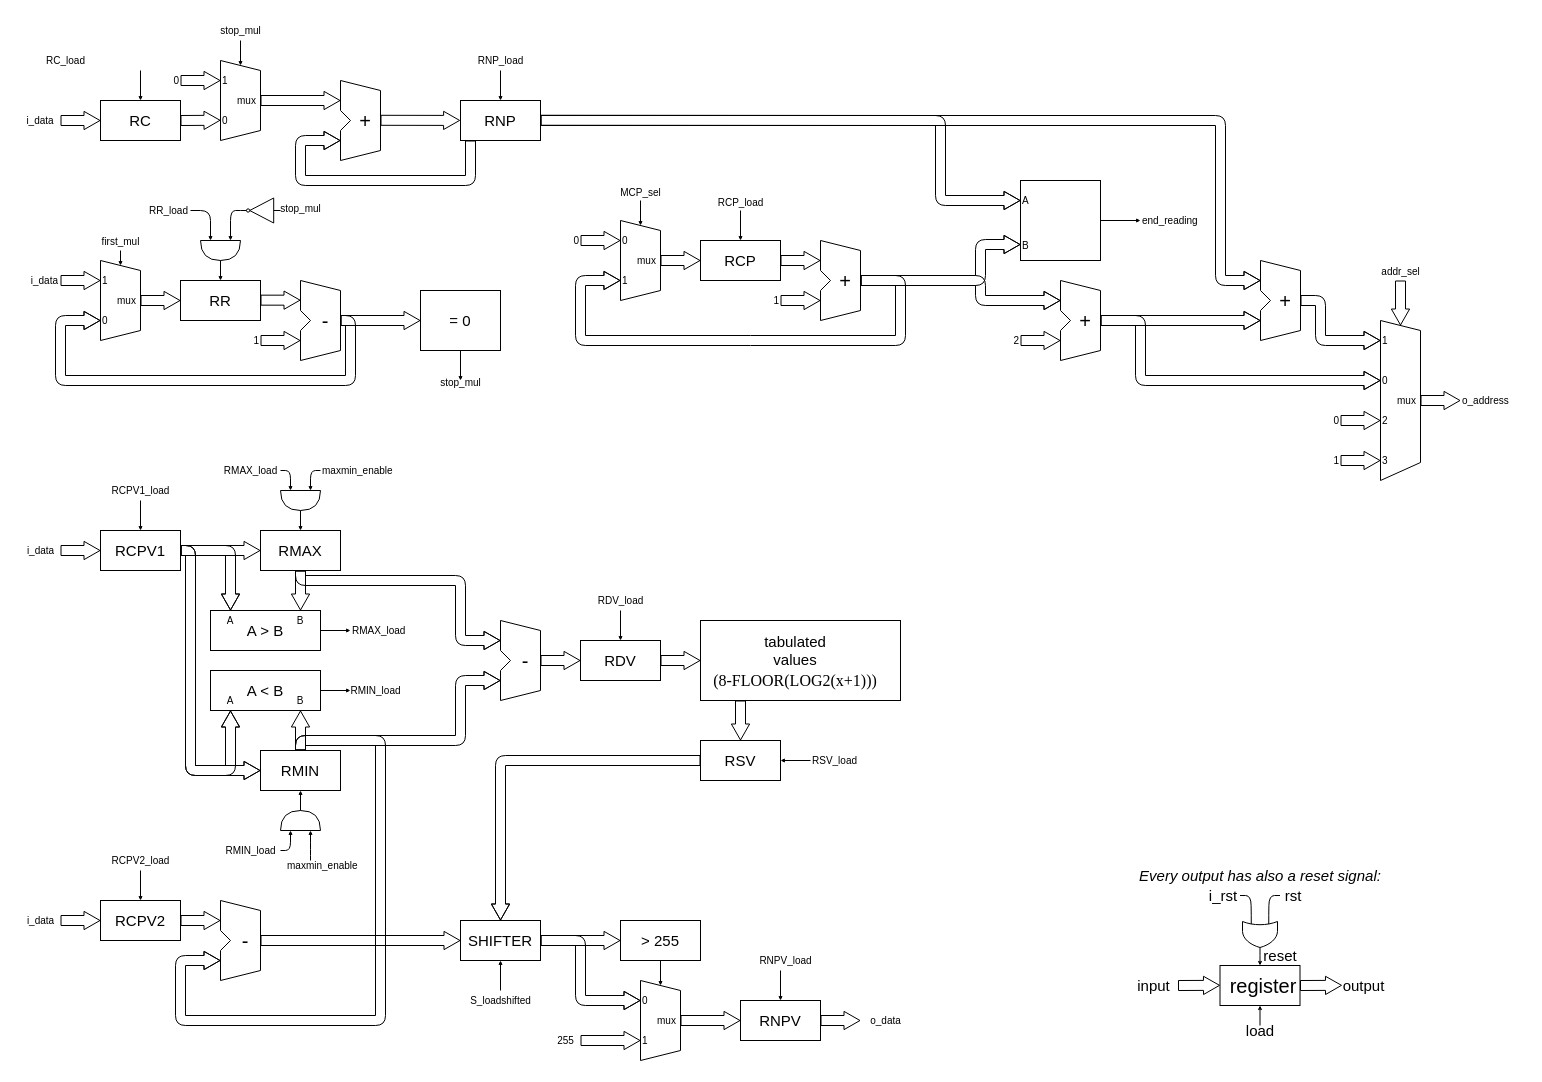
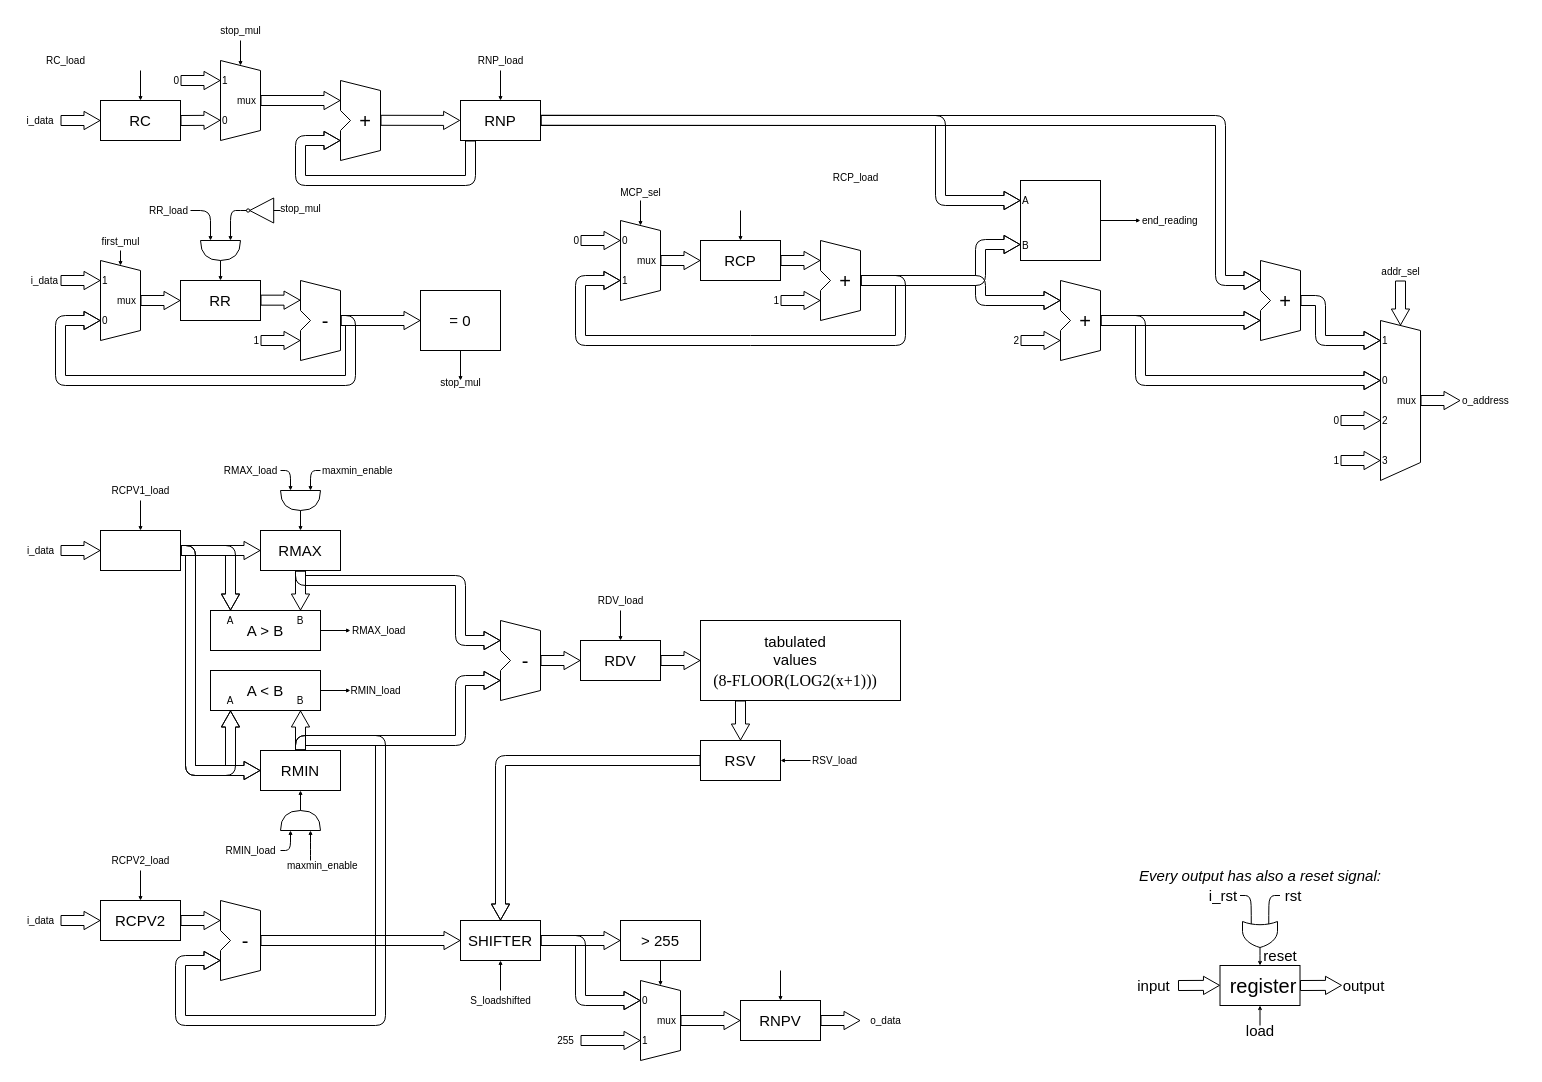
- <mxCell id="154" value="RCP_load" style="text;html=1;align=center;verticalAlign=top;resizable=0;points=[];autosize=1;strokeColor=none;fontSize=10;" parent="1" vertex="1"><mxGeometry x="710" y="190" width="60" height="20" as="geometry" /></mxCell>
+ <mxCell id="154" value="RCP_load" style="text;html=1;align=center;verticalAlign=top;resizable=0;points=[];autosize=1;strokeColor=none;fontSize=10;" parent="1" vertex="1"><mxGeometry x="825" y="165" width="60" height="20" as="geometry" /></mxCell>
- <mxCell id="169" value="RCPV1" style="text;html=1;strokeColor=none;fillColor=none;align=center;verticalAlign=middle;whiteSpace=wrap;rounded=0;fontSize=15;" parent="164" vertex="1"><mxGeometry x="20" y="40" width="40" height="20" as="geometry" /></mxCell>
- <mxCell id="272" value="RNPV_load" style="text;html=1;align=center;verticalAlign=middle;resizable=0;points=[];autosize=1;strokeColor=none;fontSize=10;" parent="1" vertex="1"><mxGeometry x="750" y="950" width="70" height="20" as="geometry" /></mxCell>
